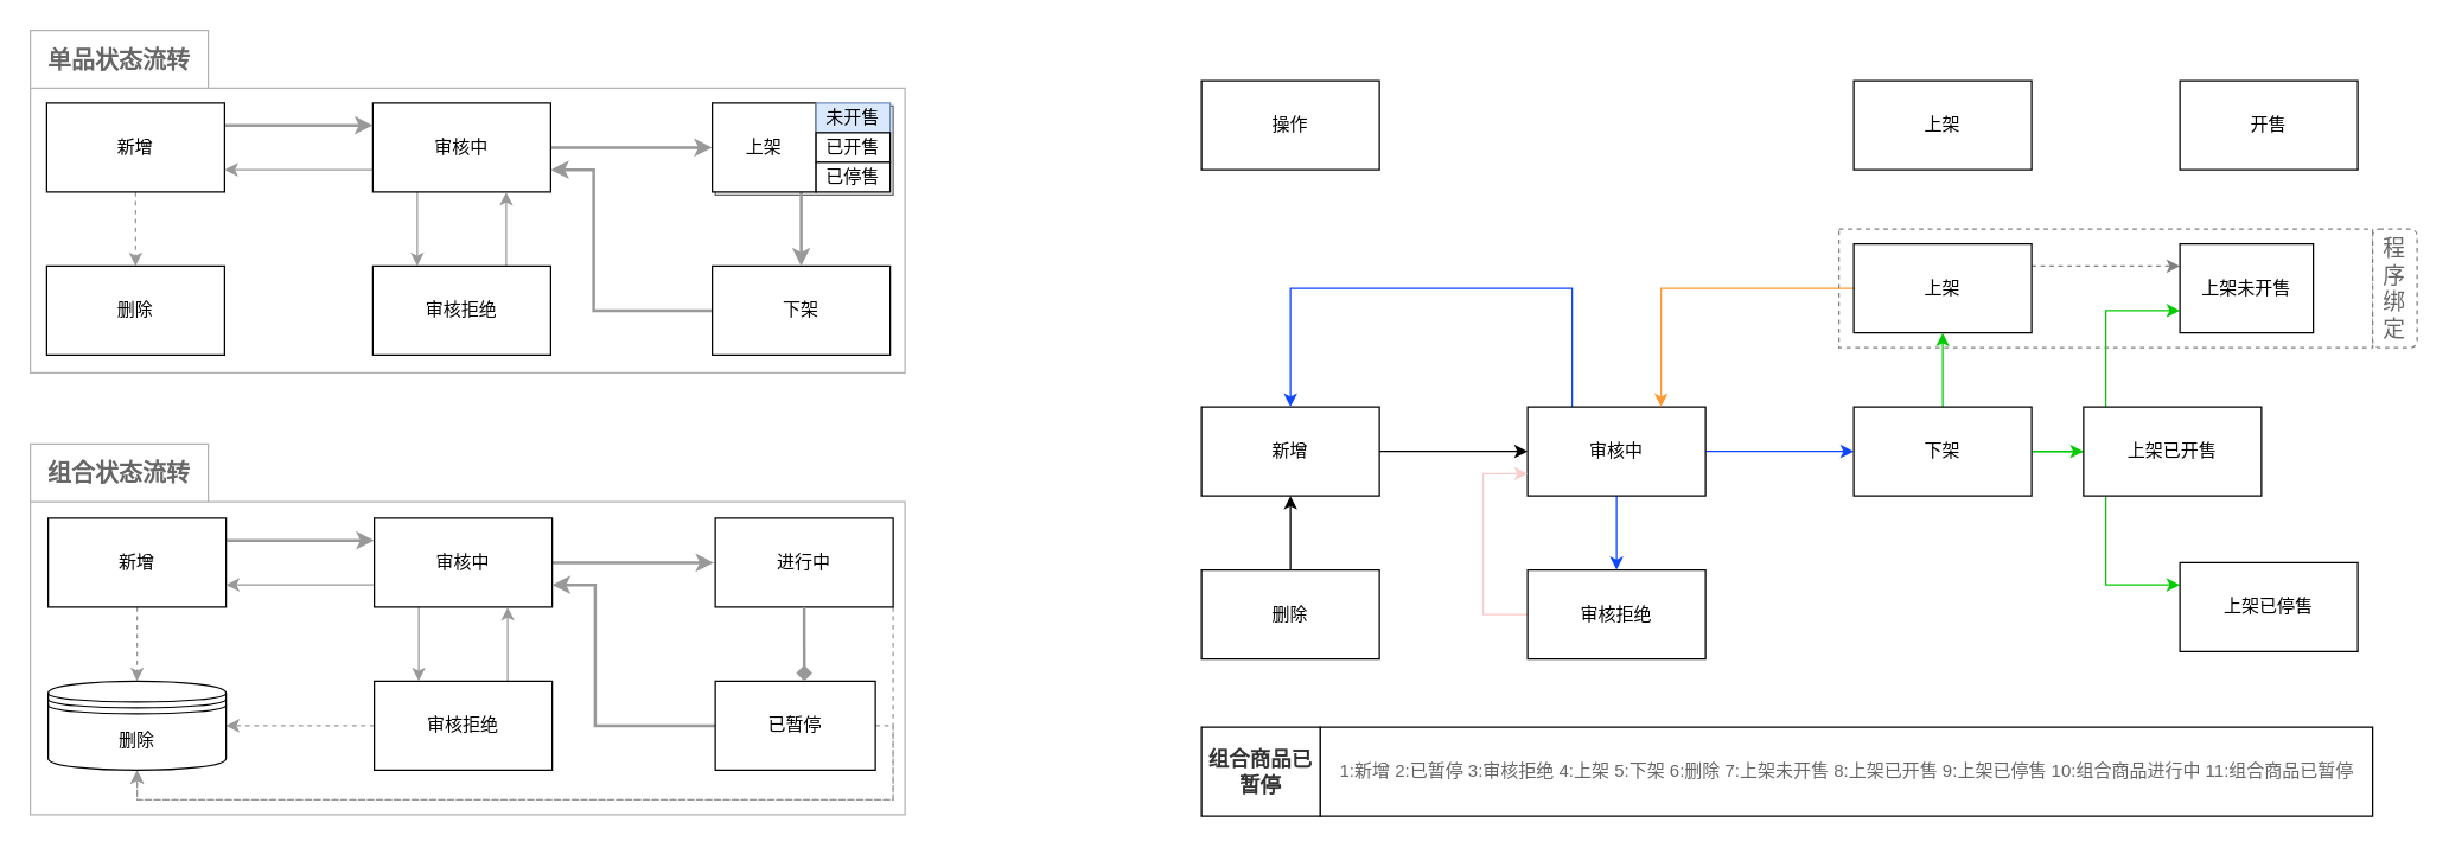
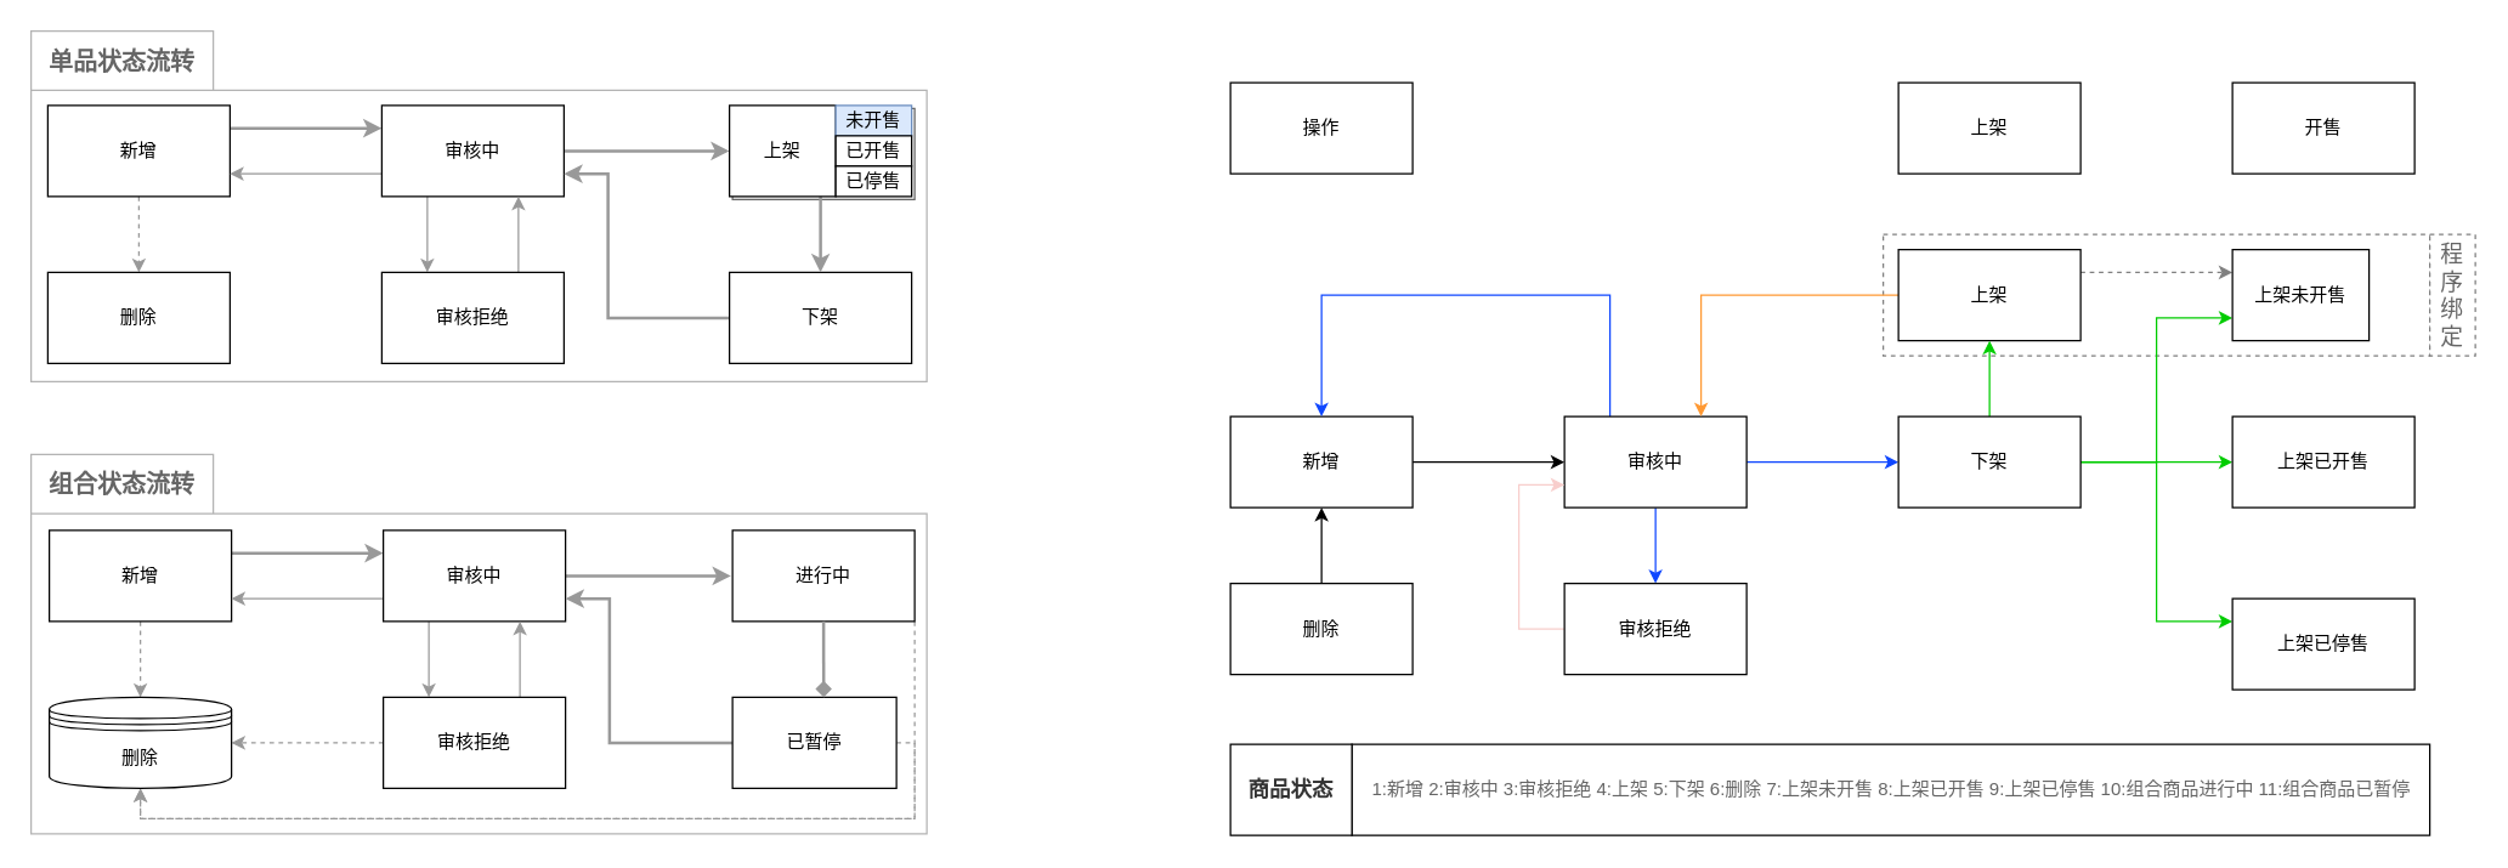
- <mxCell id="30" value="程&lt;div style=&quot;font-size: 15px;&quot;&gt;序&lt;/div&gt;&lt;div style=&quot;font-size: 15px;&quot;&gt;绑&lt;/div&gt;&lt;div style=&quot;font-size: 15px;&quot;&gt;定&lt;/div&gt;" style="whiteSpace=wrap;html=1;fillColor=default;dashed=1;strokeColor=#808080;fontSize=15;fontColor=#666666;rounded=1;" parent="1" vertex="1"><mxGeometry x="1600" y="154" width="30" height="80" as="geometry" /></mxCell>
+ <mxCell id="30" value="程&lt;div style=&quot;font-size: 15px;&quot;&gt;序&lt;/div&gt;&lt;div style=&quot;font-size: 15px;&quot;&gt;绑&lt;/div&gt;&lt;div style=&quot;font-size: 15px;&quot;&gt;定&lt;/div&gt;" style="rounded=0;whiteSpace=wrap;html=1;fillColor=default;dashed=1;strokeColor=#808080;fontSize=15;fontColor=#666666;" parent="1" vertex="1"><mxGeometry x="1600" y="154" width="30" height="80" as="geometry" /></mxCell>
- <mxCell id="28" value="上架已开售" style="rounded=0;whiteSpace=wrap;html=1;" parent="1" vertex="1"><mxGeometry x="1405" y="274" width="120" height="60" as="geometry" /></mxCell>
+ <mxCell id="28" value="上架已开售" style="rounded=0;whiteSpace=wrap;html=1;" parent="1" vertex="1"><mxGeometry x="1470" y="274" width="120" height="60" as="geometry" /></mxCell>
- <mxCell id="29" value="上架已停售" style="rounded=0;whiteSpace=wrap;html=1;" parent="1" vertex="1"><mxGeometry x="1470" y="379" width="120" height="60" as="geometry" /></mxCell>
+ <mxCell id="29" value="上架已停售" style="rounded=0;whiteSpace=wrap;html=1;" parent="1" vertex="1"><mxGeometry x="1470" y="394" width="120" height="60" as="geometry" /></mxCell>
- <mxCell id="71" value="组合商品已暂停" style="rounded=0;whiteSpace=wrap;html=1;fontStyle=1;fontSize=14;fontColor=#333333;" vertex="1" parent="68"><mxGeometry width="80" height="60" as="geometry" /></mxCell>
+ <mxCell id="71" value="商品状态" style="rounded=0;whiteSpace=wrap;html=1;fontStyle=1;fontSize=14;fontColor=#333333;" vertex="1" parent="68"><mxGeometry width="80" height="60" as="geometry" /></mxCell>
- <mxCell id="70" value="1:新增 2:已暂停 3:审核拒绝 4:上架 5:下架 6:删除 7:上架未开售 8:上架已开售 9:上架已停售 10:组合商品进行中 11:组合商品已暂停" style="text;html=1;align=center;verticalAlign=middle;resizable=0;points=[];autosize=1;strokeColor=none;fillColor=none;fontSize=12;fontColor=#666666;" vertex="1" parent="68"><mxGeometry x="80" y="15" width="710" height="30" as="geometry" /></mxCell>
+ <mxCell id="70" value="1:新增 2:审核中 3:审核拒绝 4:上架 5:下架 6:删除 7:上架未开售 8:上架已开售 9:上架已停售 10:组合商品进行中 11:组合商品已暂停" style="text;html=1;align=center;verticalAlign=middle;resizable=0;points=[];autosize=1;strokeColor=none;fillColor=none;fontSize=12;fontColor=#666666;" vertex="1" parent="68"><mxGeometry x="80" y="15" width="710" height="30" as="geometry" /></mxCell>
